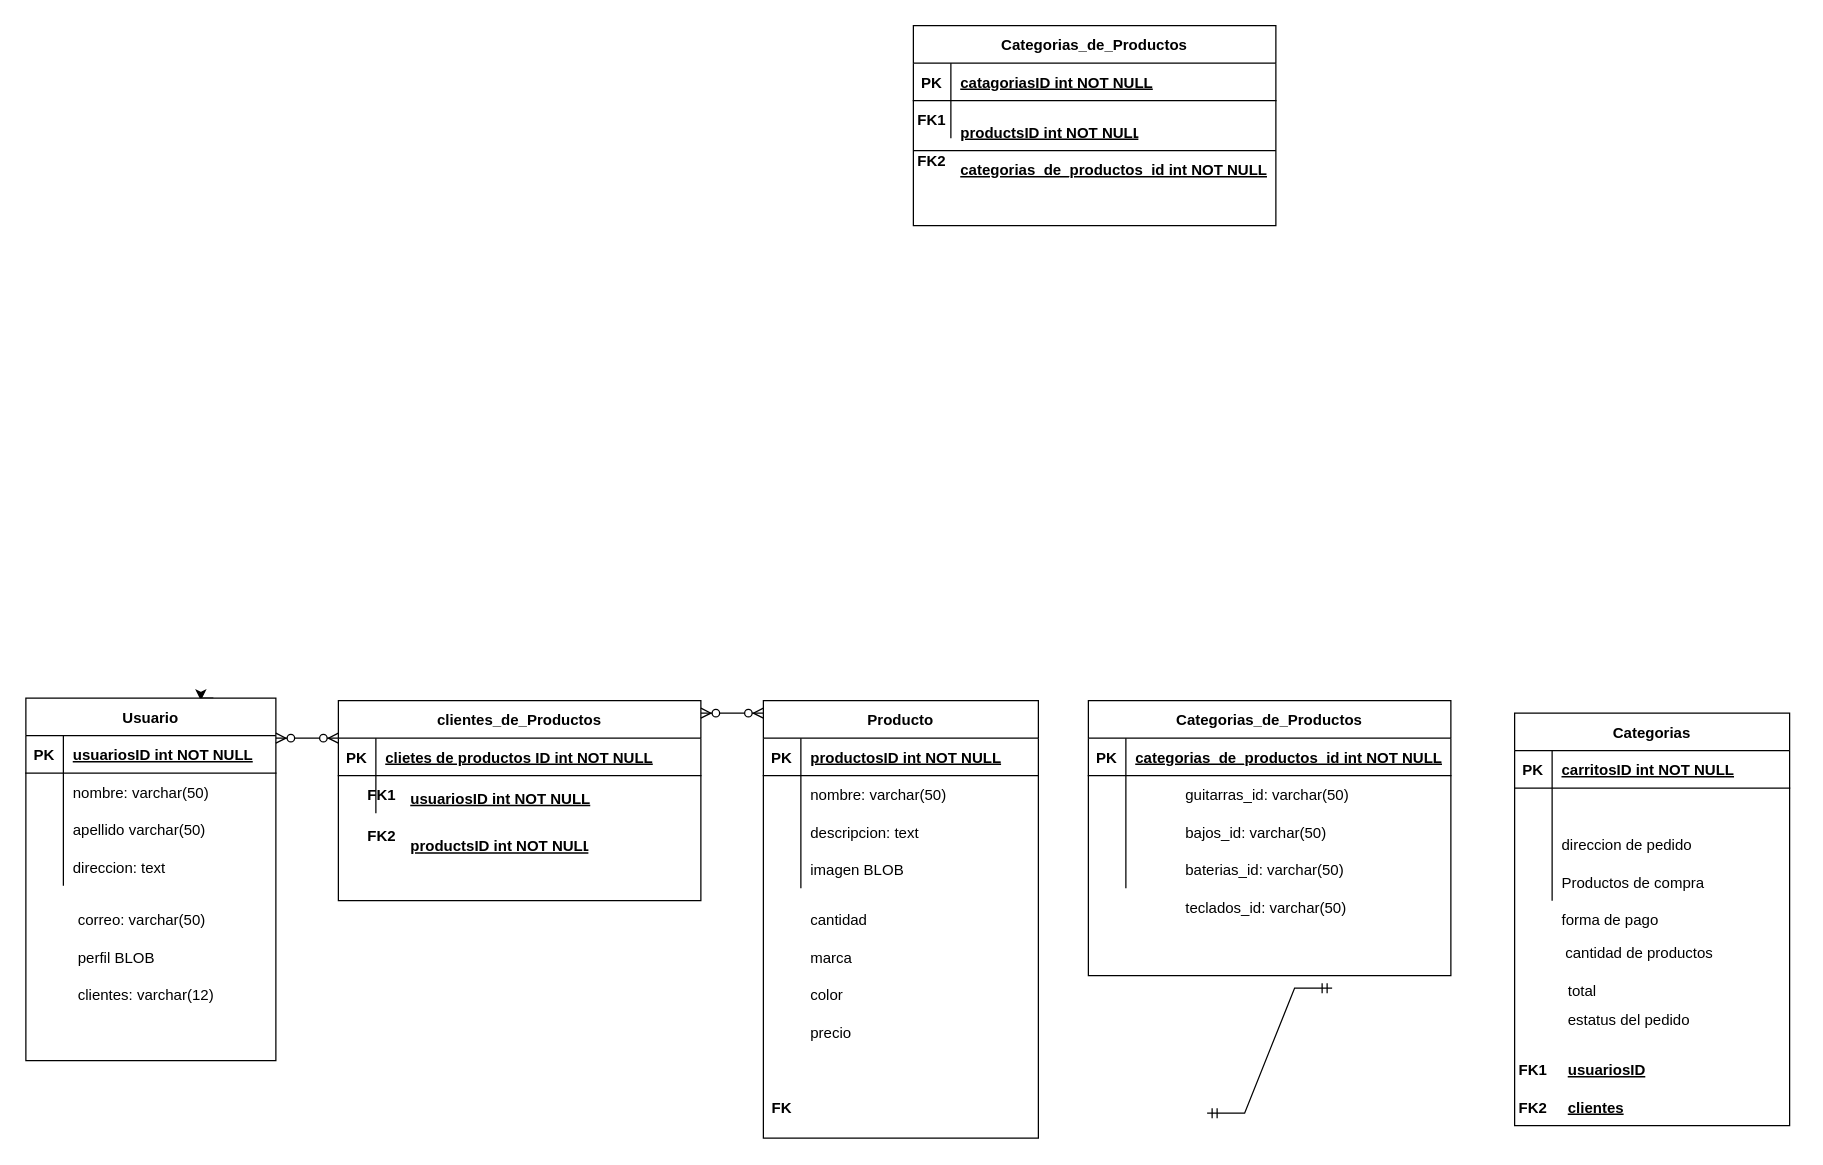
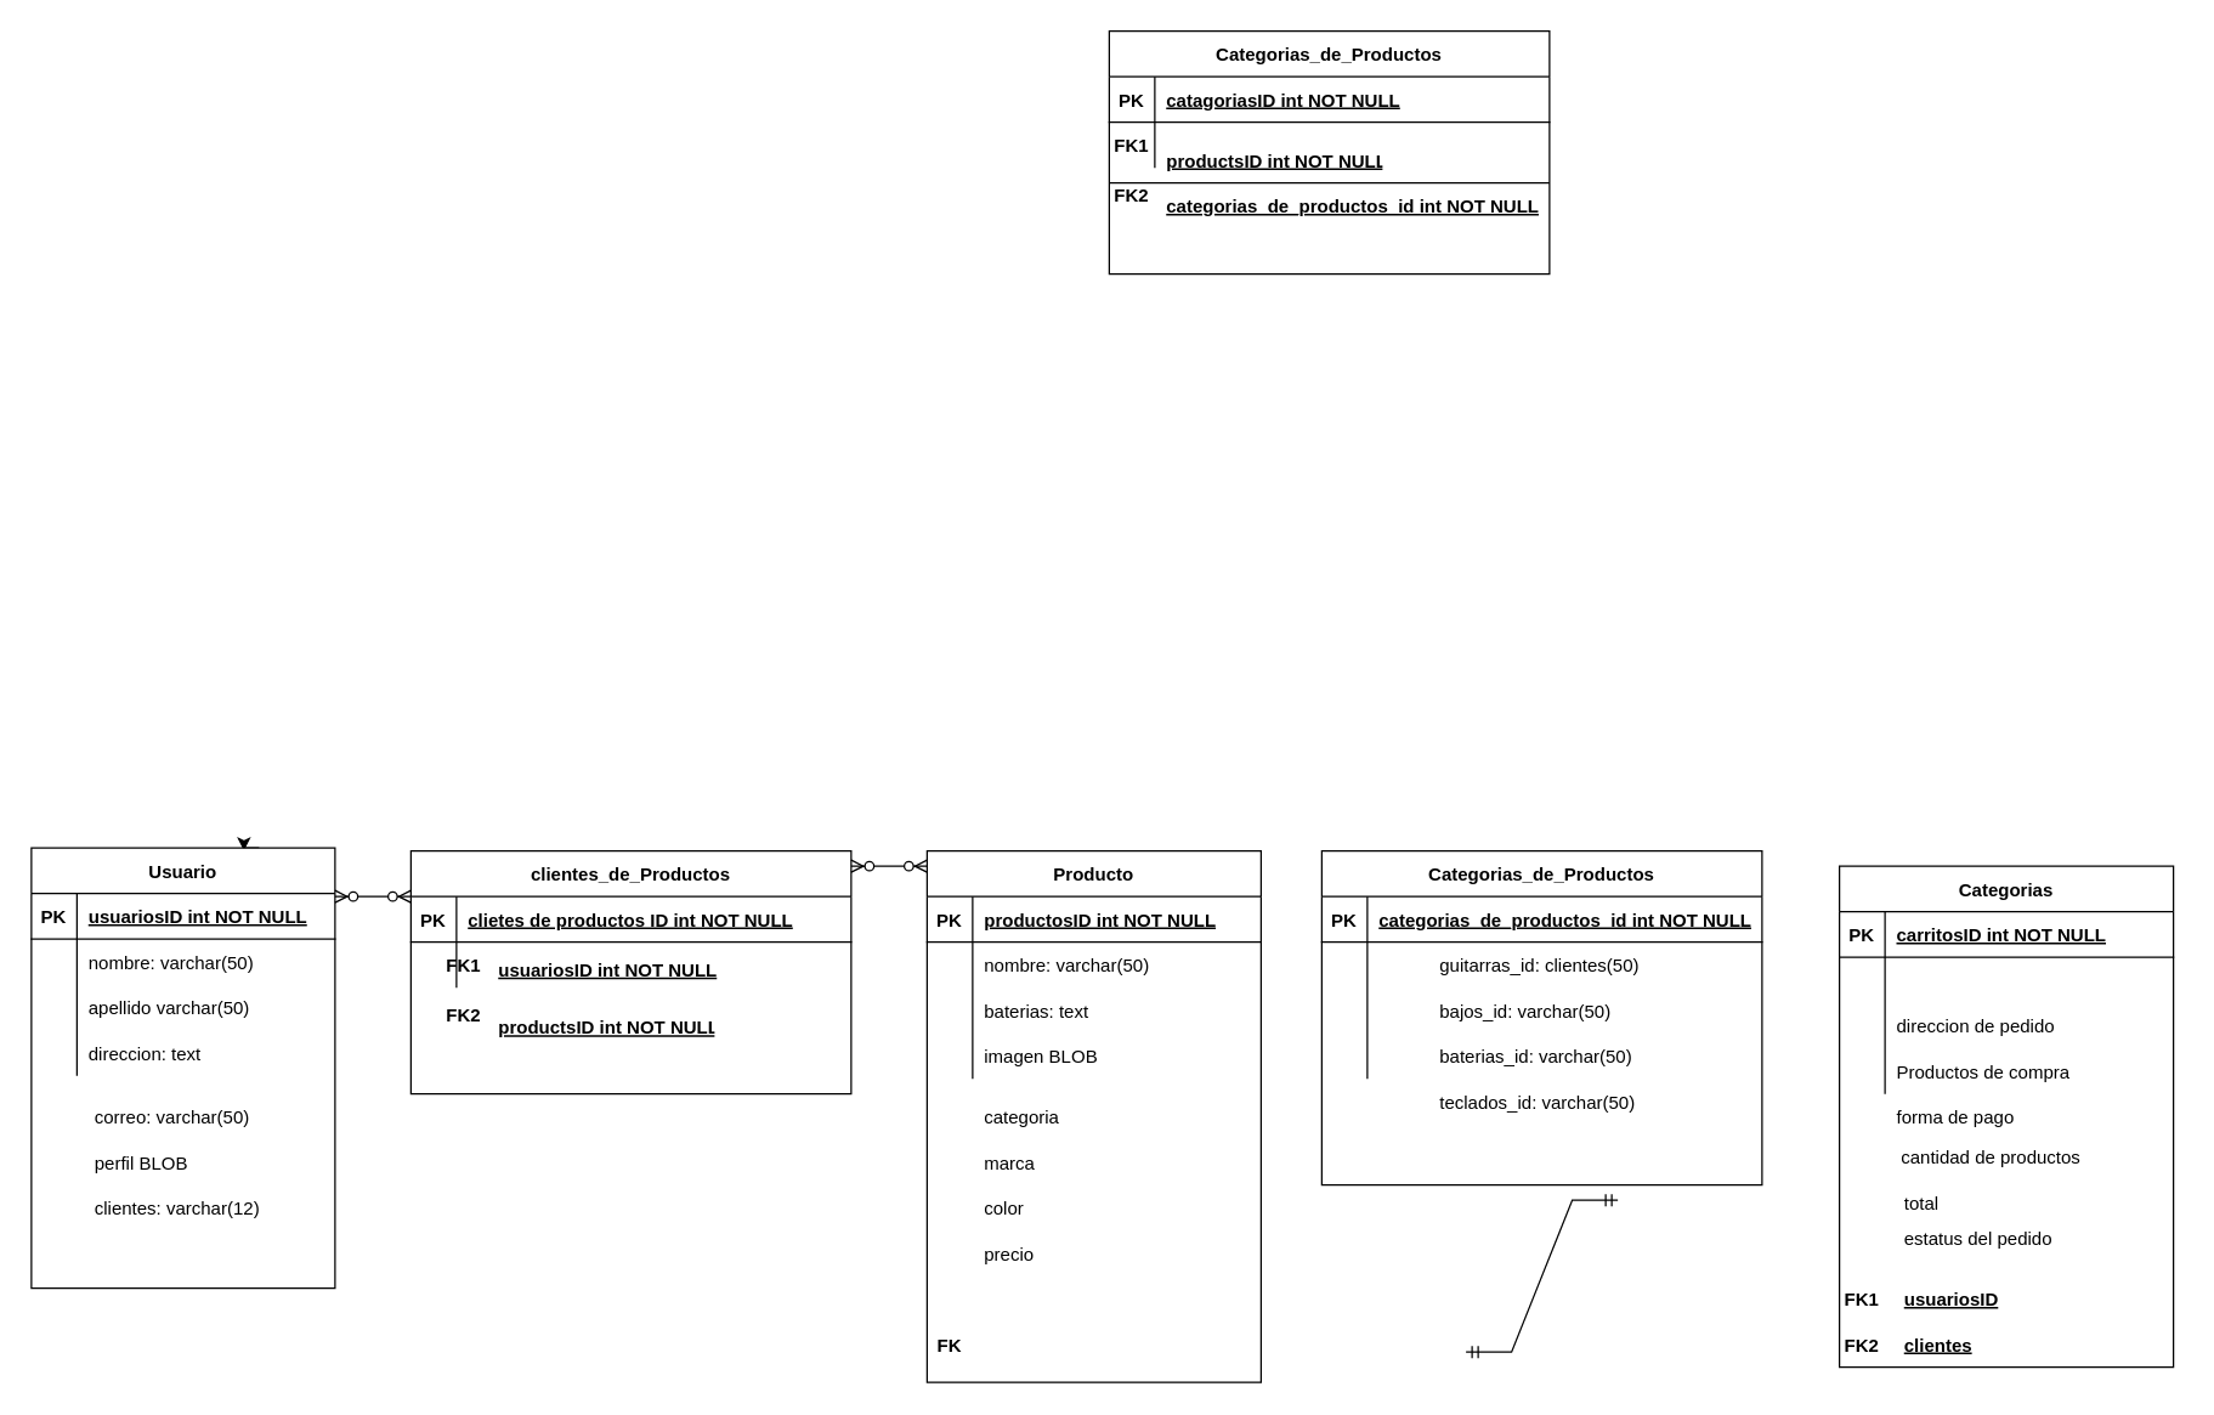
- <mxCell id="58" value="guitarras_id: varchar(50)" style="shape=partialRectangle;overflow=hidden;connectable=0;fillColor=none;top=0;left=0;bottom=0;right=0;align=left;spacingLeft=6;" vertex="1" parent="1"><mxGeometry x="940" y="620" width="240" height="30" as="geometry"><mxRectangle width="240" height="30" as="alternateBounds" /></mxGeometry></mxCell>
+ <mxCell id="58" value="guitarras_id: clientes(50)" style="shape=partialRectangle;overflow=hidden;connectable=0;fillColor=none;top=0;left=0;bottom=0;right=0;align=left;spacingLeft=6;" vertex="1" parent="1"><mxGeometry x="940" y="620" width="240" height="30" as="geometry"><mxRectangle width="240" height="30" as="alternateBounds" /></mxGeometry></mxCell>
- <mxCell id="25" value="descripcion: text" style="shape=partialRectangle;connectable=0;fillColor=none;top=0;left=0;bottom=0;right=0;align=left;spacingLeft=6;overflow=hidden;" parent="23" vertex="1"><mxGeometry x="30" width="190" height="30" as="geometry"><mxRectangle width="190" height="30" as="alternateBounds" /></mxGeometry></mxCell>
+ <mxCell id="25" value="baterias: text" style="shape=partialRectangle;connectable=0;fillColor=none;top=0;left=0;bottom=0;right=0;align=left;spacingLeft=6;overflow=hidden;" parent="23" vertex="1"><mxGeometry x="30" width="190" height="30" as="geometry"><mxRectangle width="190" height="30" as="alternateBounds" /></mxGeometry></mxCell>
- <mxCell id="75" value="cantidad" style="shape=partialRectangle;connectable=0;fillColor=none;top=0;left=0;bottom=0;right=0;align=left;spacingLeft=6;overflow=hidden;" vertex="1" parent="1"><mxGeometry x="640" y="720" width="190" height="30" as="geometry"><mxRectangle width="190" height="30" as="alternateBounds" /></mxGeometry></mxCell>
+ <mxCell id="75" value="categoria" style="shape=partialRectangle;connectable=0;fillColor=none;top=0;left=0;bottom=0;right=0;align=left;spacingLeft=6;overflow=hidden;" vertex="1" parent="1"><mxGeometry x="640" y="720" width="190" height="30" as="geometry"><mxRectangle width="190" height="30" as="alternateBounds" /></mxGeometry></mxCell>
